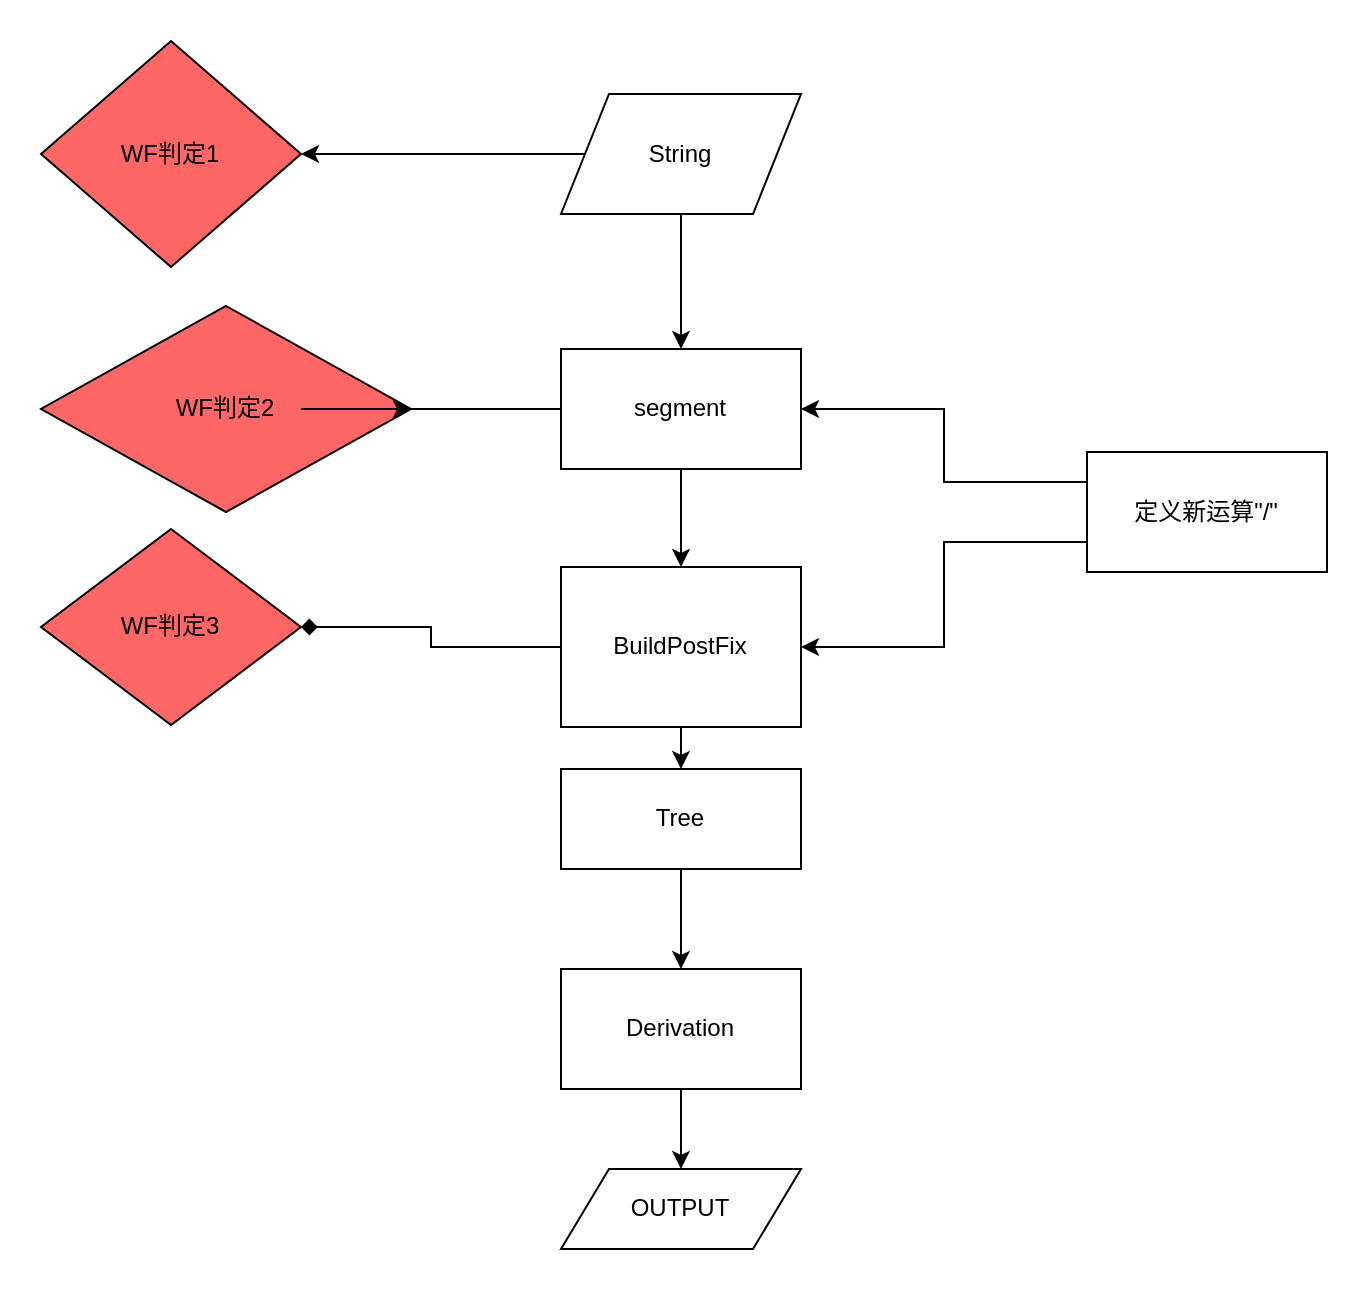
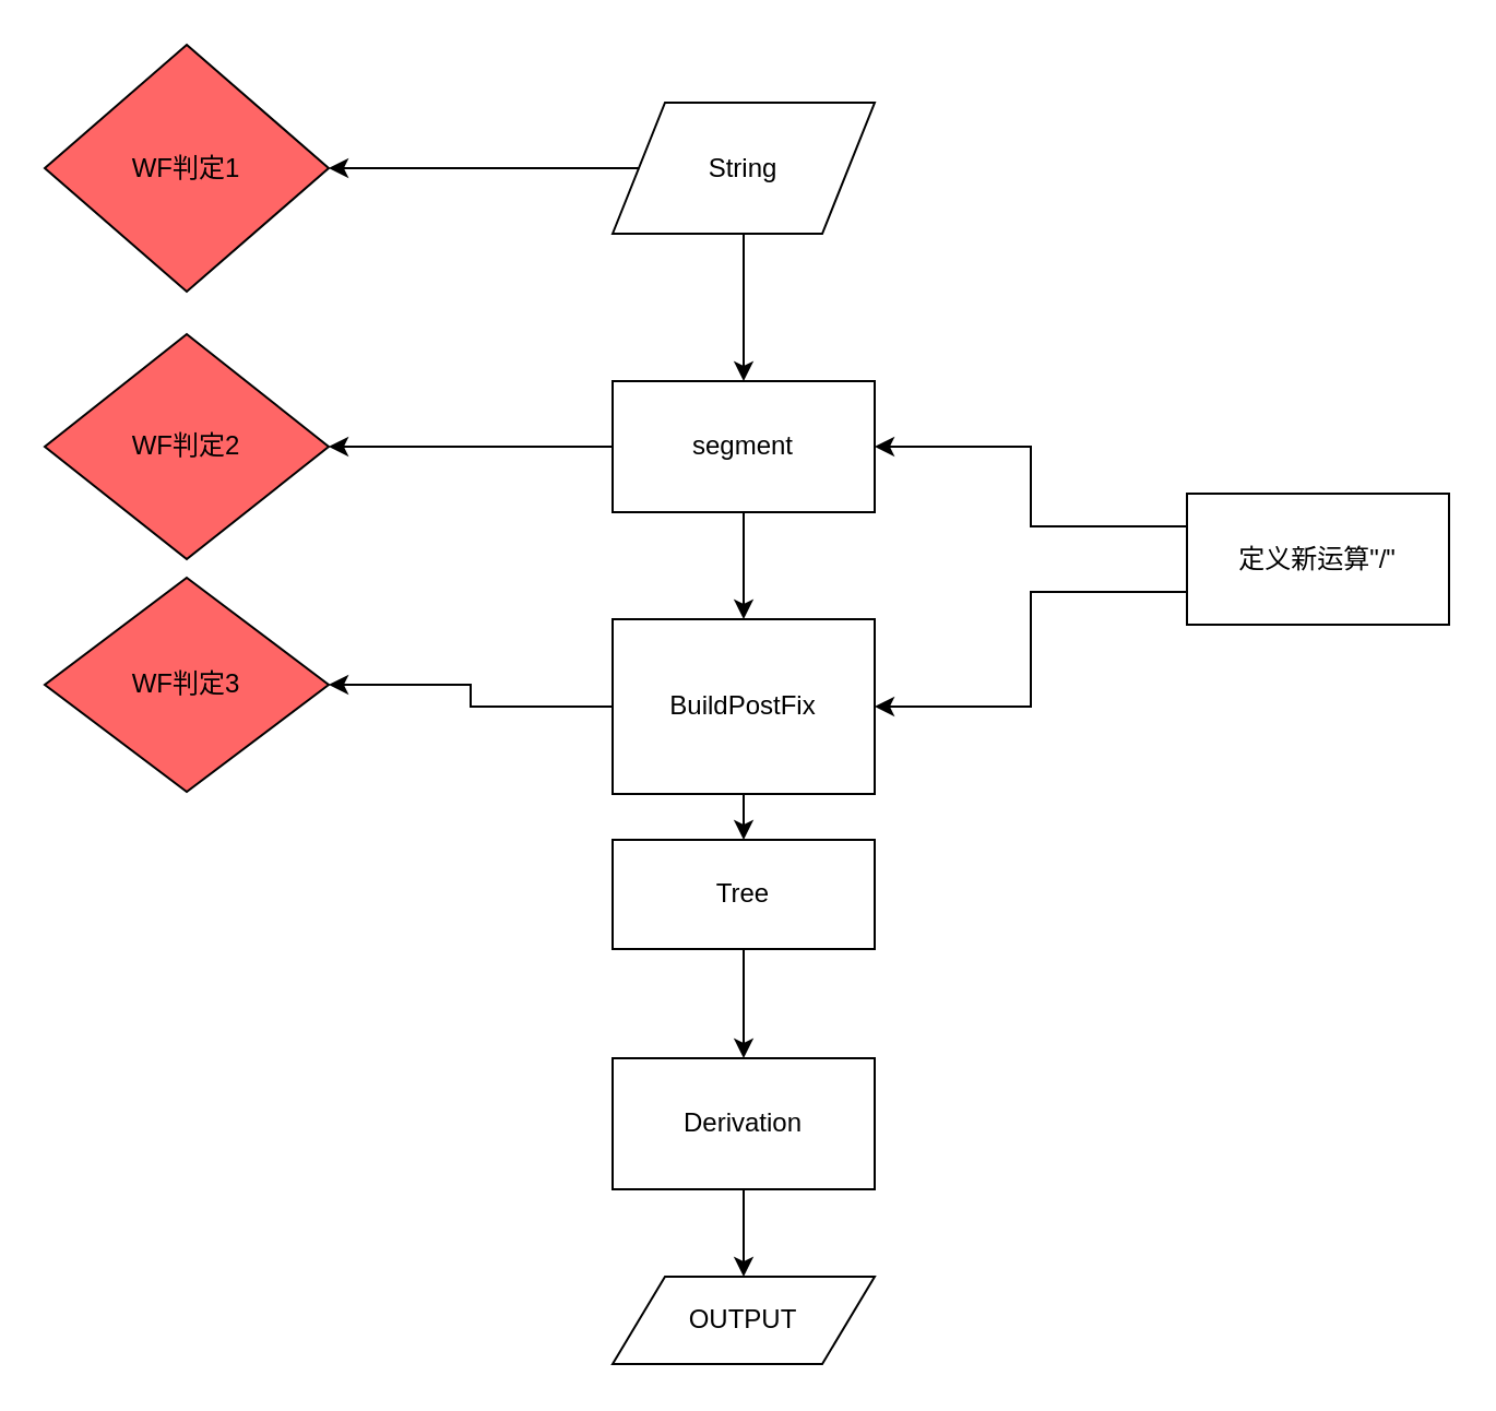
- <mxCell id="3" value="WF判定2" style="rhombus;whiteSpace=wrap;html=1;fillColor=#FF6666;" vertex="1" parent="1"><mxGeometry x="20" y="152.5" width="185" height="103" as="geometry" /></mxCell>
+ <mxCell id="3" value="WF判定2" style="rhombus;whiteSpace=wrap;html=1;fillColor=#FF6666;" vertex="1" parent="1"><mxGeometry x="20" y="152.5" width="130" height="103" as="geometry" /></mxCell>
- <mxCell id="11" style="edgeStyle=orthogonalEdgeStyle;rounded=0;orthogonalLoop=1;jettySize=auto;html=1;exitX=0;exitY=0.5;exitDx=0;exitDy=0;entryX=1;entryY=0.5;entryDx=0;entryDy=0;endArrow=diamond;" edge="1" parent="1" source="13" target="4"><mxGeometry relative="1" as="geometry" /></mxCell>
+ <mxCell id="11" style="edgeStyle=orthogonalEdgeStyle;rounded=0;orthogonalLoop=1;jettySize=auto;html=1;exitX=0;exitY=0.5;exitDx=0;exitDy=0;entryX=1;entryY=0.5;entryDx=0;entryDy=0;" edge="1" parent="1" source="13" target="4"><mxGeometry relative="1" as="geometry" /></mxCell>
